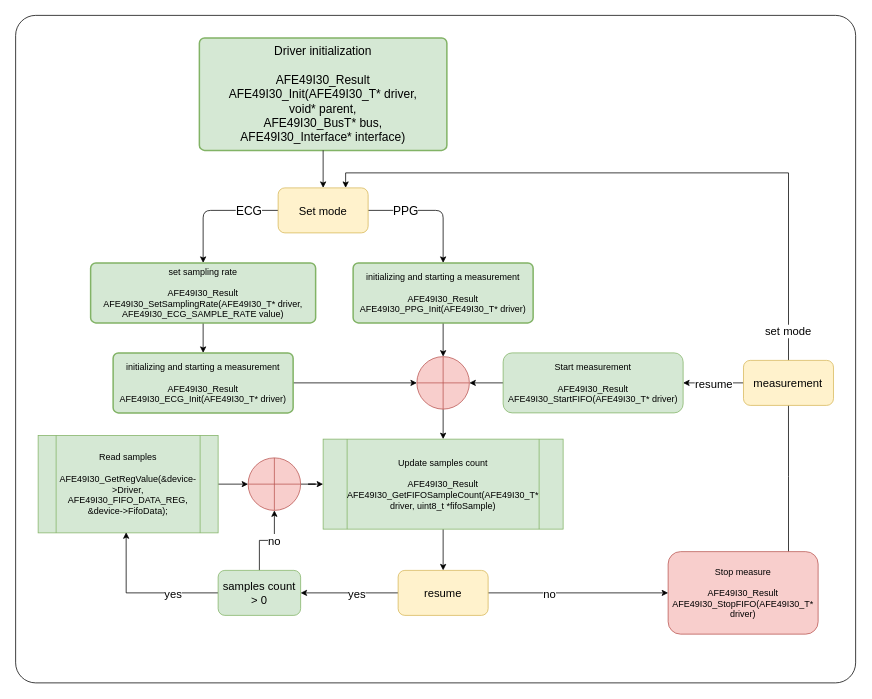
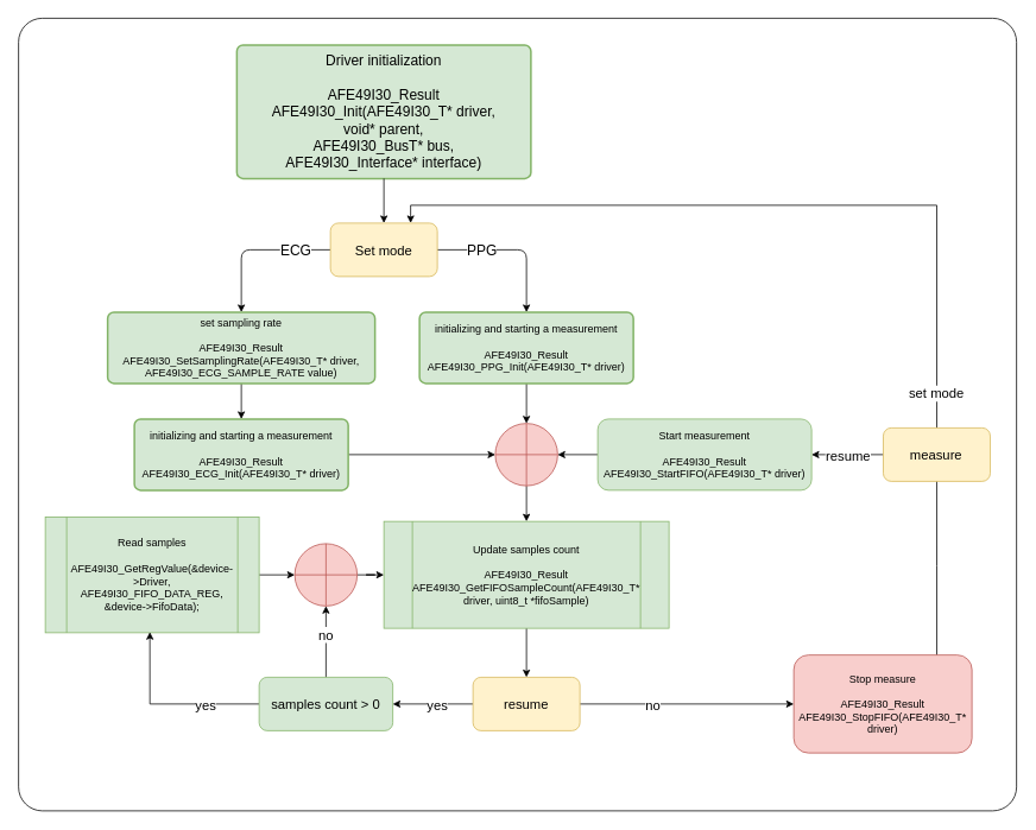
- <mxCell id="27" value="measurement" style="rounded=1;whiteSpace=wrap;html=1;fontSize=15;fillColor=#fff2cc;strokeColor=#d6b656;" parent="1" vertex="1"><mxGeometry x="990.47" y="480" width="120" height="60" as="geometry" /></mxCell>
+ <mxCell id="27" value="measure" style="rounded=1;whiteSpace=wrap;html=1;fontSize=15;fillColor=#fff2cc;strokeColor=#d6b656;" parent="1" vertex="1"><mxGeometry x="990.47" y="480" width="120" height="60" as="geometry" /></mxCell>
- <mxCell id="32" value="samples count &amp;gt; 0" style="rounded=1;whiteSpace=wrap;html=1;fontSize=15;fillColor=#d5e8d4;strokeColor=#82b366;" parent="1" vertex="1"><mxGeometry x="290" y="760" width="110" height="60" as="geometry" /></mxCell>
+ <mxCell id="32" value="samples count &amp;gt; 0" style="rounded=1;whiteSpace=wrap;html=1;fontSize=15;fillColor=#d5e8d4;strokeColor=#82b366;" parent="1" vertex="1"><mxGeometry x="290" y="760" width="150" height="60" as="geometry" /></mxCell>
